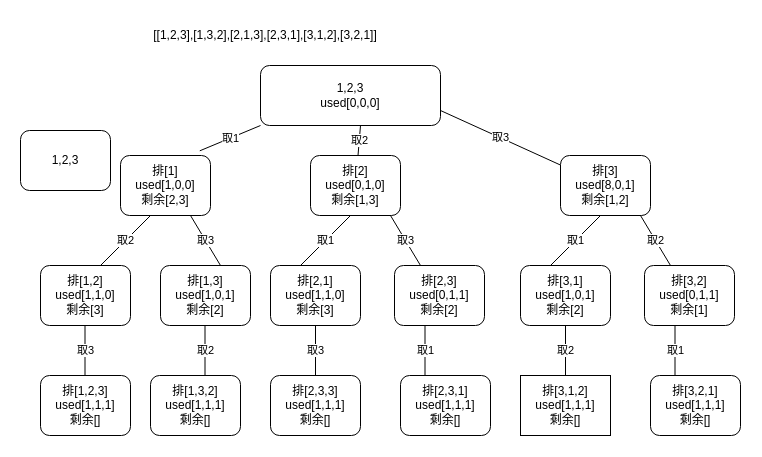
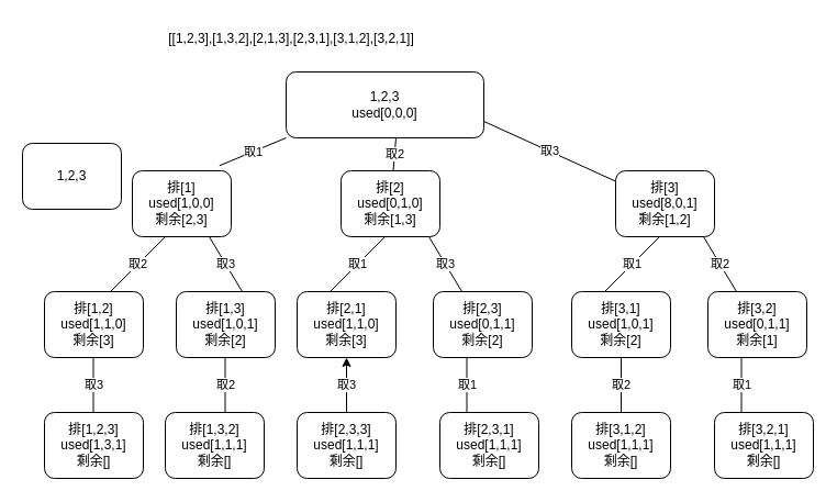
- <mxCell id="19" value="取3" style="endArrow=none;html=1;rounded=0;entryX=0.5;entryY=1;entryDx=0;entryDy=0;exitX=0.5;exitY=0;exitDx=0;exitDy=0;" edge="1" parent="1" source="22" target="23"><mxGeometry width="50" height="50" relative="1" as="geometry"><mxPoint x="284.5" y="375" as="sourcePoint" /><mxPoint x="284.5" y="325" as="targetPoint" /></mxGeometry></mxCell>
+ <mxCell id="19" value="取3" style="endArrow=classic;html=1;rounded=0;entryX=0.5;entryY=1;entryDx=0;entryDy=0;exitX=0.5;exitY=0;exitDx=0;exitDy=0;" edge="1" parent="1" source="22" target="23"><mxGeometry width="50" height="50" relative="1" as="geometry"><mxPoint x="284.5" y="375" as="sourcePoint" /><mxPoint x="284.5" y="325" as="targetPoint" /></mxGeometry></mxCell>
- <mxCell id="11" value="排[1,2,3]&lt;br&gt;used[1,1,1]&lt;br&gt;剩余[]" style="rounded=1;whiteSpace=wrap;html=1;" vertex="1" parent="1"><mxGeometry x="40" y="375" width="90" height="60" as="geometry" /></mxCell>
+ <mxCell id="11" value="排[1,2,3]&lt;br&gt;used[1,3,1]&lt;br&gt;剩余[]" style="rounded=1;whiteSpace=wrap;html=1;" vertex="1" parent="1"><mxGeometry x="40" y="375" width="90" height="60" as="geometry" /></mxCell>
- <mxCell id="32" value="排[3,1,2]&lt;br&gt;used[1,1,1]&lt;br&gt;剩余[]" style="whiteSpace=wrap;html=1;rounded=0;" vertex="1" parent="1"><mxGeometry x="520" y="375" width="90" height="60" as="geometry" /></mxCell>
+ <mxCell id="32" value="排[3,1,2]&lt;br&gt;used[1,1,1]&lt;br&gt;剩余[]" style="rounded=1;whiteSpace=wrap;html=1;" vertex="1" parent="1"><mxGeometry x="520" y="375" width="90" height="60" as="geometry" /></mxCell>
